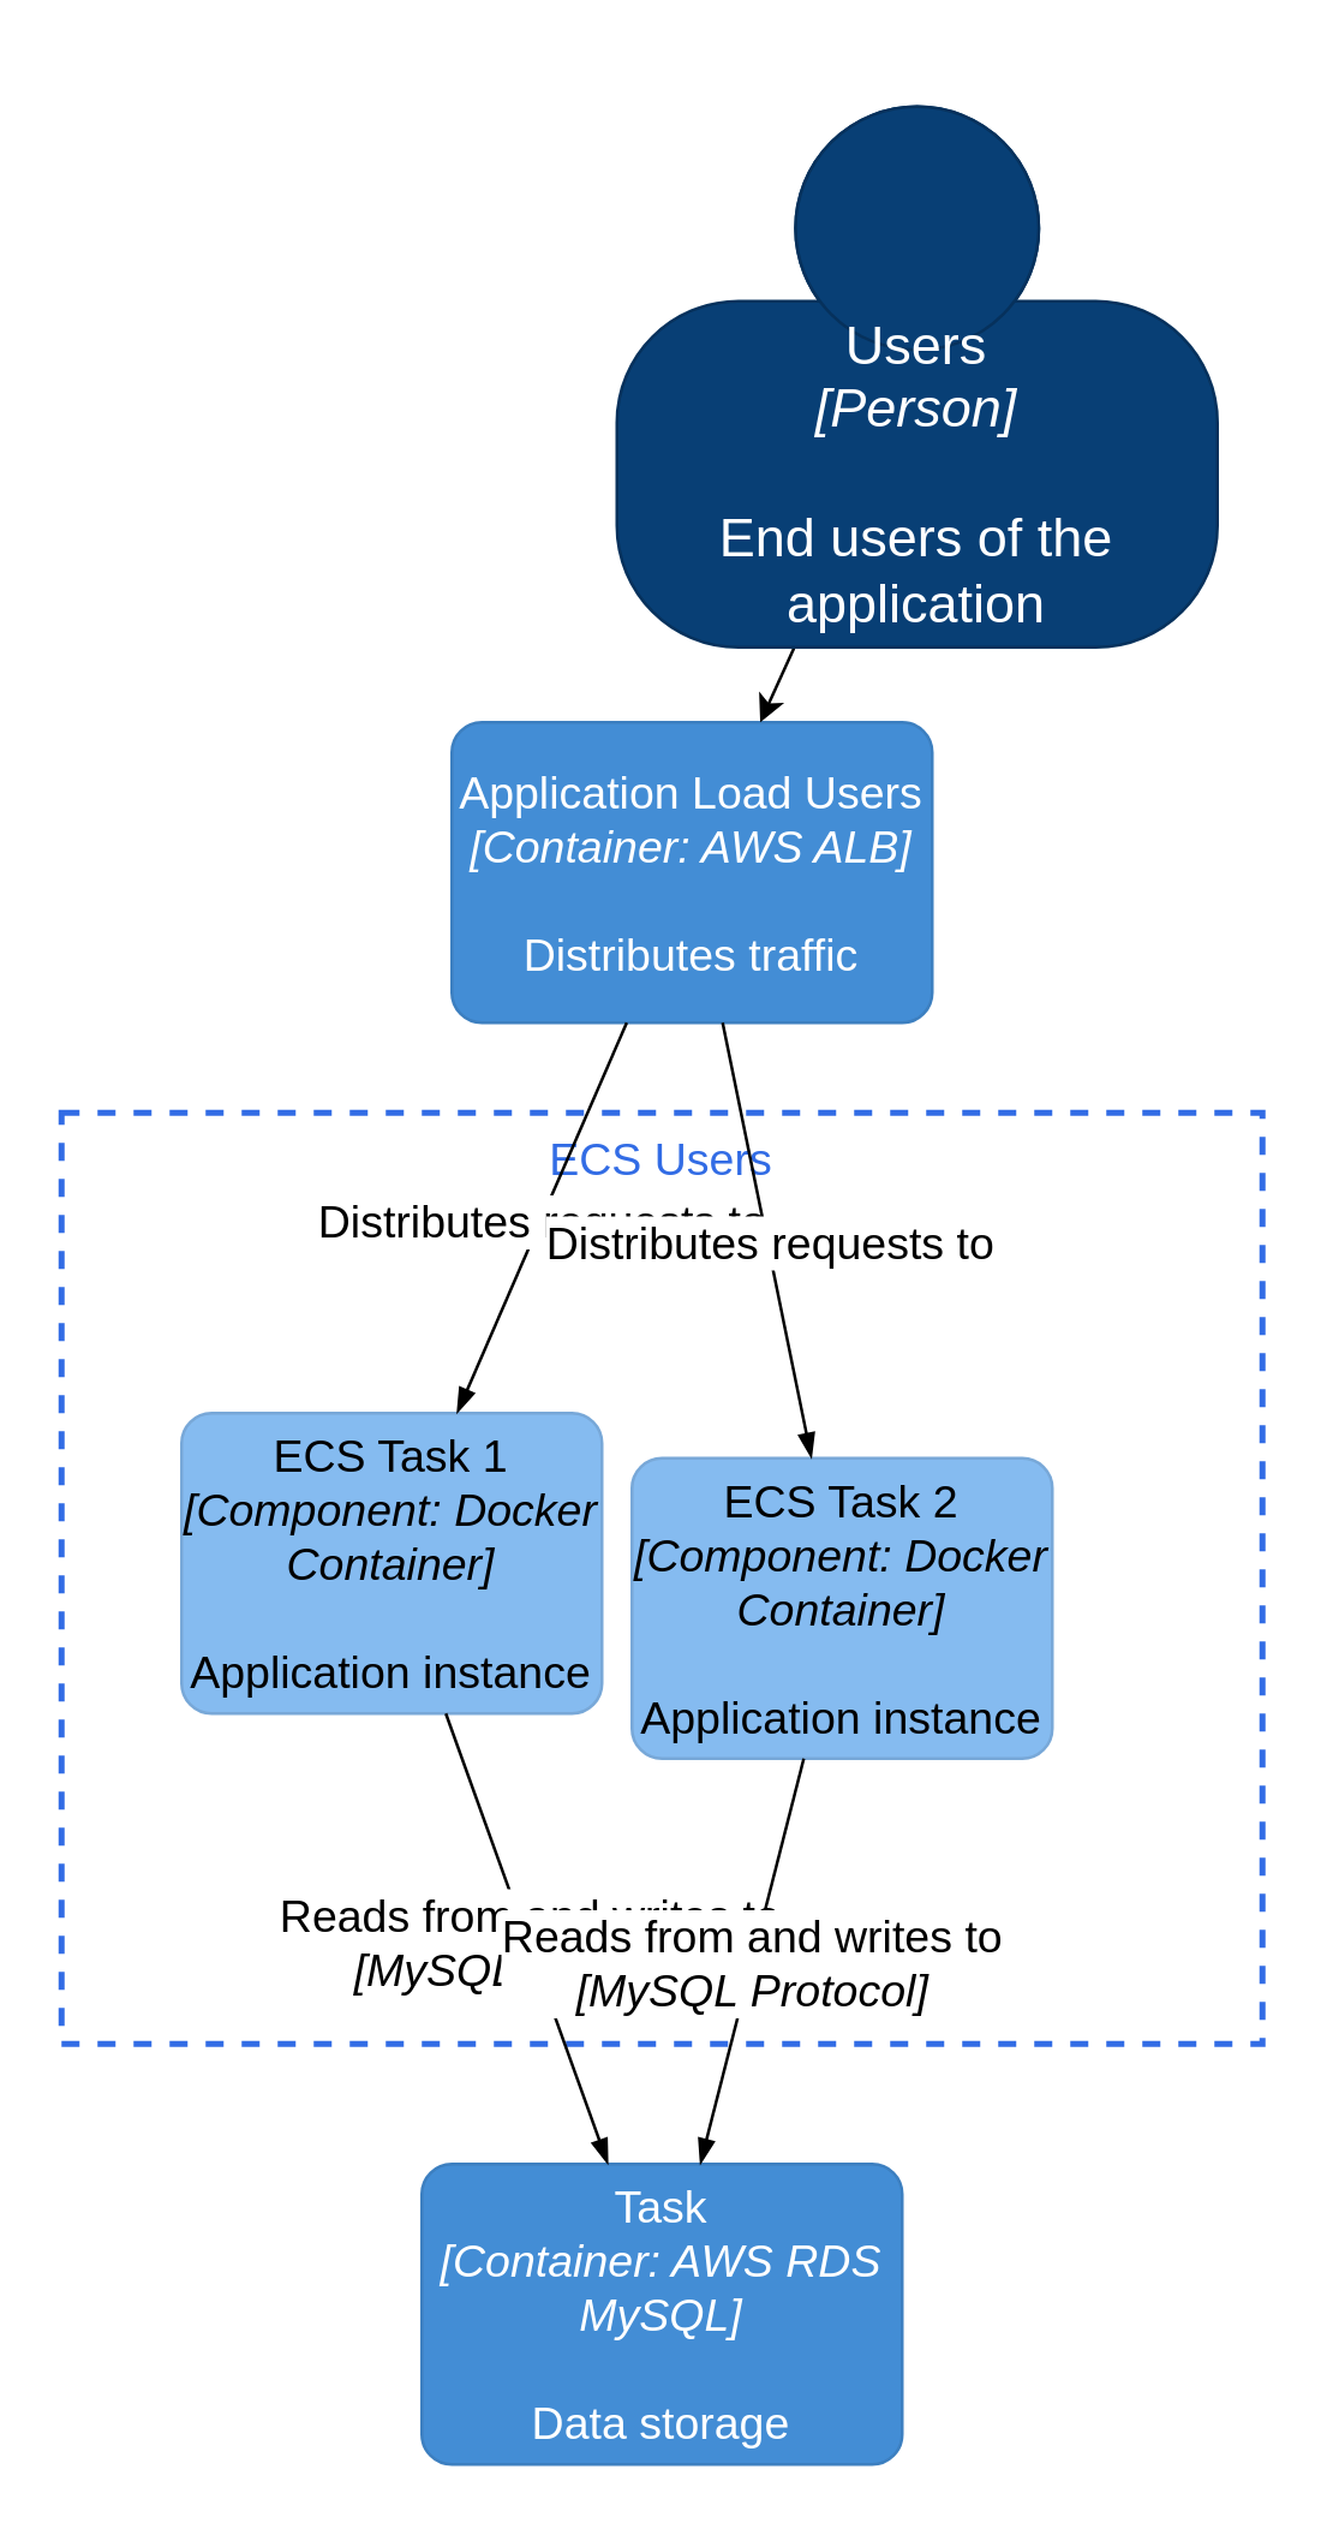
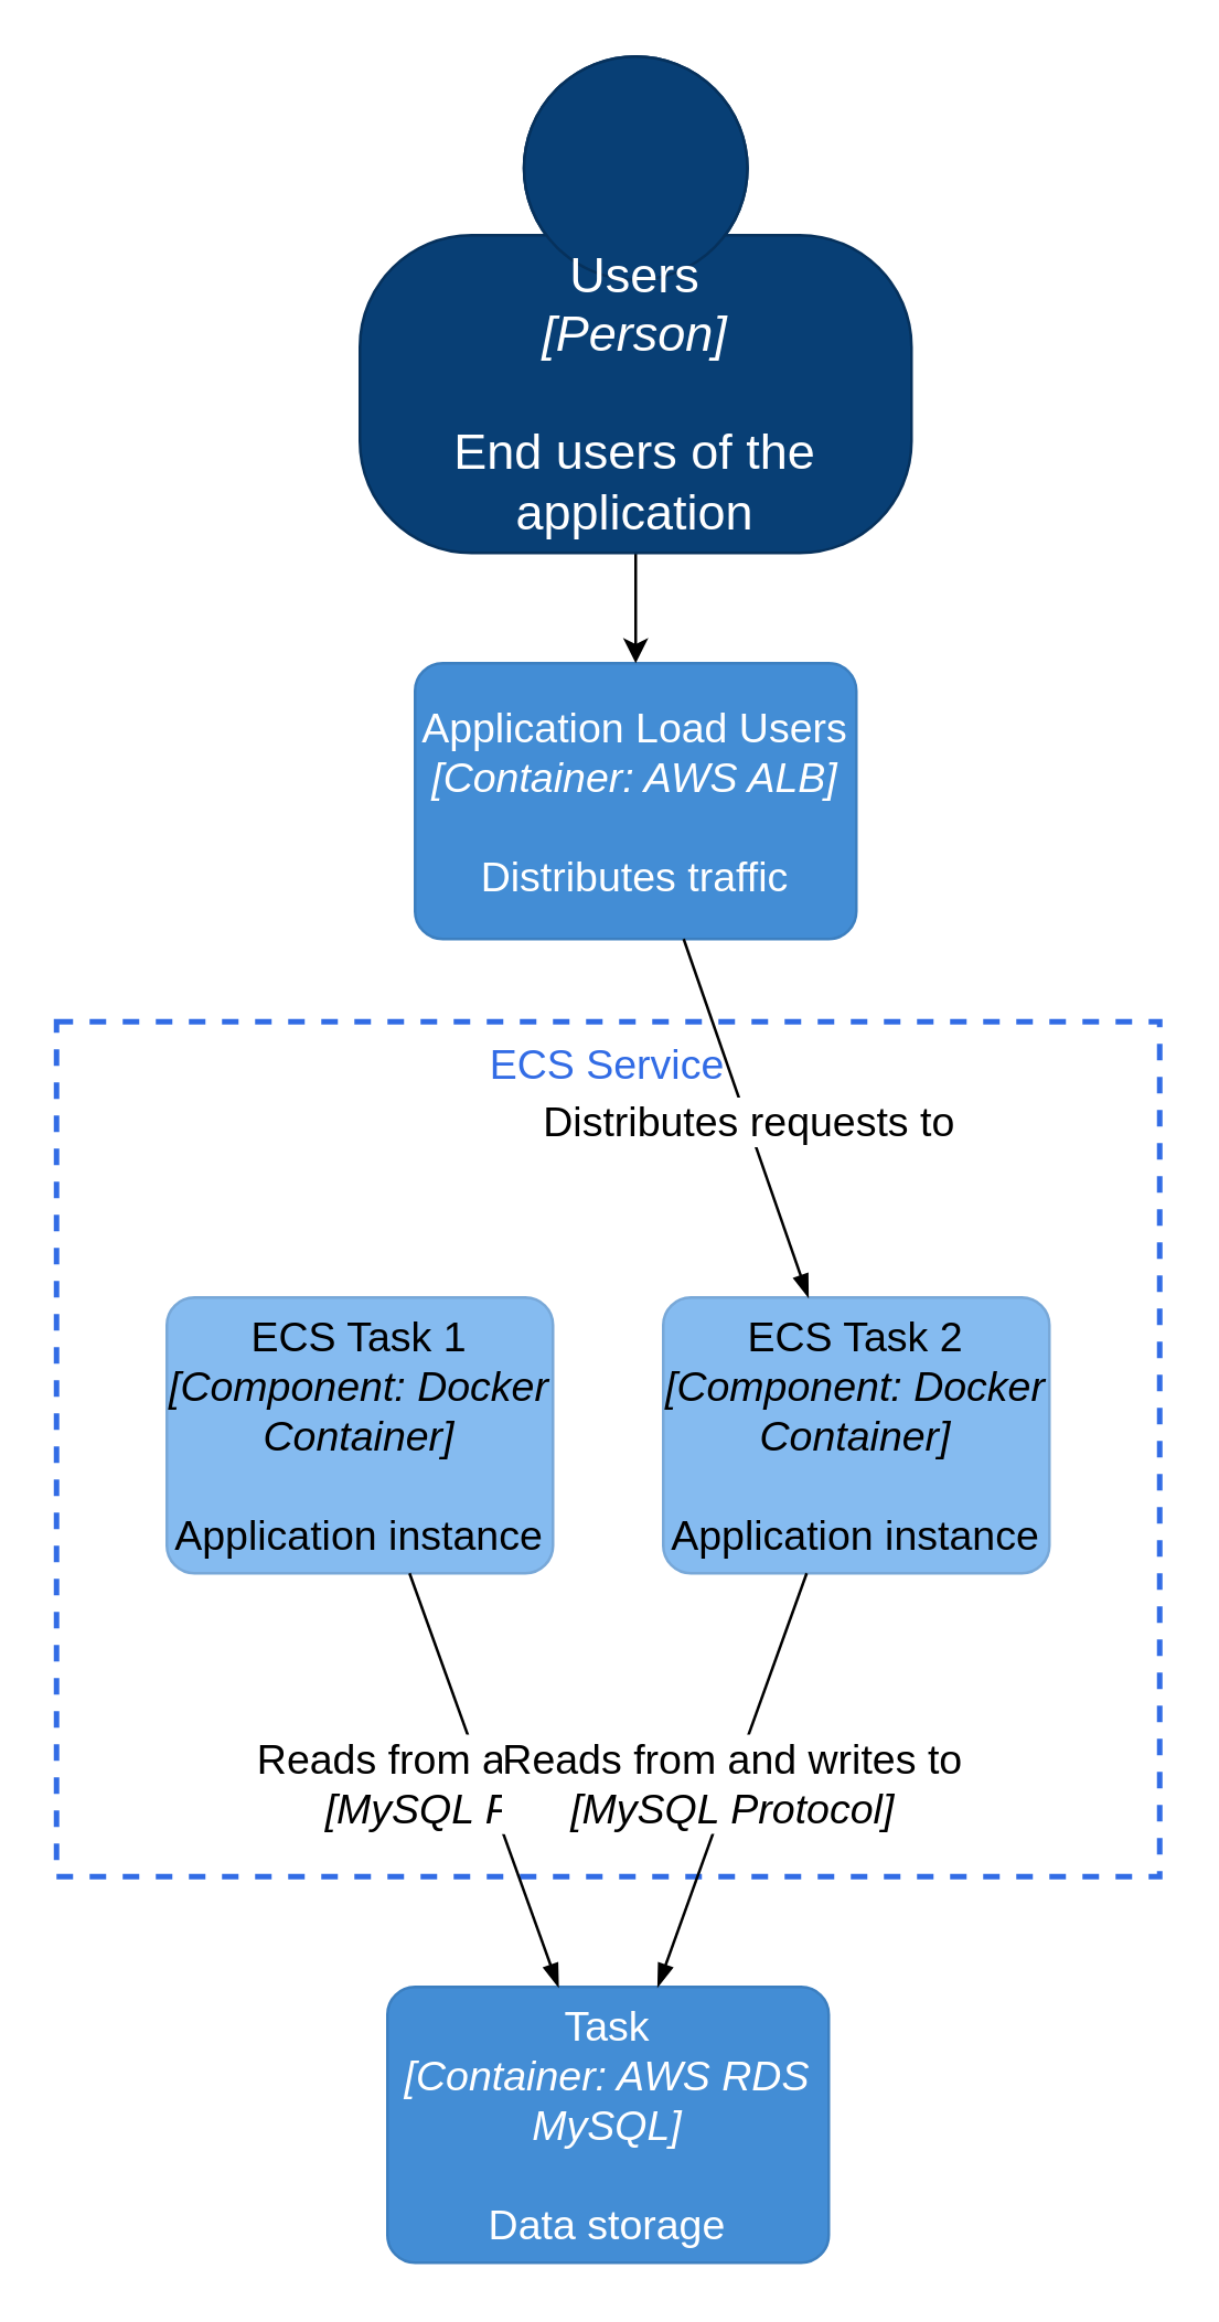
- <mxCell id="16" value="Users&lt;br&gt;&lt;i&gt;[Person]&lt;/i&gt;&lt;br&gt;&lt;br&gt;End users of the application" style="html=1;fontSize=18;dashed=0;whiteSpace=wrap;fillColor=#083F75;strokeColor=#06315C;fontColor=#ffffff;shape=mxgraph.c4.person2;align=center;metaEdit=1;points=[[0.5,0,0],[1,0.5,0],[1,0.75,0],[0.75,1,0],[0.5,1,0],[0.25,1,0],[0,0.75,0],[0,0.5,0]];resizable=0;" vertex="1" parent="1"><mxGeometry x="205" y="35" width="200" height="180" as="geometry" /></mxCell>
+ <mxCell id="16" value="Users&lt;br&gt;&lt;i&gt;[Person]&lt;/i&gt;&lt;br&gt;&lt;br&gt;End users of the application" style="html=1;fontSize=18;dashed=0;whiteSpace=wrap;fillColor=#083F75;strokeColor=#06315C;fontColor=#ffffff;shape=mxgraph.c4.person2;align=center;metaEdit=1;points=[[0.5,0,0],[1,0.5,0],[1,0.75,0],[0.75,1,0],[0.5,1,0],[0.25,1,0],[0,0.75,0],[0,0.5,0]];resizable=0;" vertex="1" parent="1"><mxGeometry x="130" y="20" width="200" height="180" as="geometry" /></mxCell>
- <mxCell id="7" style="edgeStyle=none;rounded=0;orthogonalLoop=1;jettySize=auto;html=1;fontSize=15;fontColor=#404040;strokeWidth=1;endArrow=blockThin;endFill=1;" parent="1" source="5" target="3" edge="1"><mxGeometry relative="1" as="geometry" /></mxCell>
- <mxCell id="8" value="Distributes requests to" style="edgeLabel;resizable=0;html=1;align=center;verticalAlign=middle;fontSize=15;" parent="7" vertex="1" connectable="0"><mxGeometry relative="1" as="geometry" /></mxCell>
- <mxCell id="2" value="ECS Users" style="fillColor=none;strokeColor=#326ce5;dashed=1;verticalAlign=top;fontStyle=0;fontColor=#326ce5;whiteSpace=wrap;html=1;strokeWidth=2;fontSize=15;" parent="1" vertex="1"><mxGeometry x="20" y="370" width="400" height="310" as="geometry" /></mxCell>
+ <mxCell id="2" value="ECS Service" style="fillColor=none;strokeColor=#326ce5;dashed=1;verticalAlign=top;fontStyle=0;fontColor=#326ce5;whiteSpace=wrap;html=1;strokeWidth=2;fontSize=15;" parent="1" vertex="1"><mxGeometry x="20" y="370" width="400" height="310" as="geometry" /></mxCell>
- <mxCell id="4" value="ECS Task 2&lt;br&gt;&lt;i&gt;[Component: Docker Container]&lt;/i&gt;&lt;br&gt;&lt;br&gt;Application instance" style="rounded=1;whiteSpace=wrap;html=1;fontSize=15;labelBackgroundColor=none;fillColor=#85BBF0;fontColor=#000000;align=center;arcSize=10;strokeColor=#78A8D8;metaEdit=1;resizable=0;" parent="1" vertex="1"><mxGeometry x="210" y="485" width="140" height="100" as="geometry" /></mxCell>
+ <mxCell id="4" value="ECS Task 2&lt;br&gt;&lt;i&gt;[Component: Docker Container]&lt;/i&gt;&lt;br&gt;&lt;br&gt;Application instance" style="rounded=1;whiteSpace=wrap;html=1;fontSize=15;labelBackgroundColor=none;fillColor=#85BBF0;fontColor=#000000;align=center;arcSize=10;strokeColor=#78A8D8;metaEdit=1;resizable=0;" parent="1" vertex="1"><mxGeometry x="240" y="470" width="140" height="100" as="geometry" /></mxCell>
